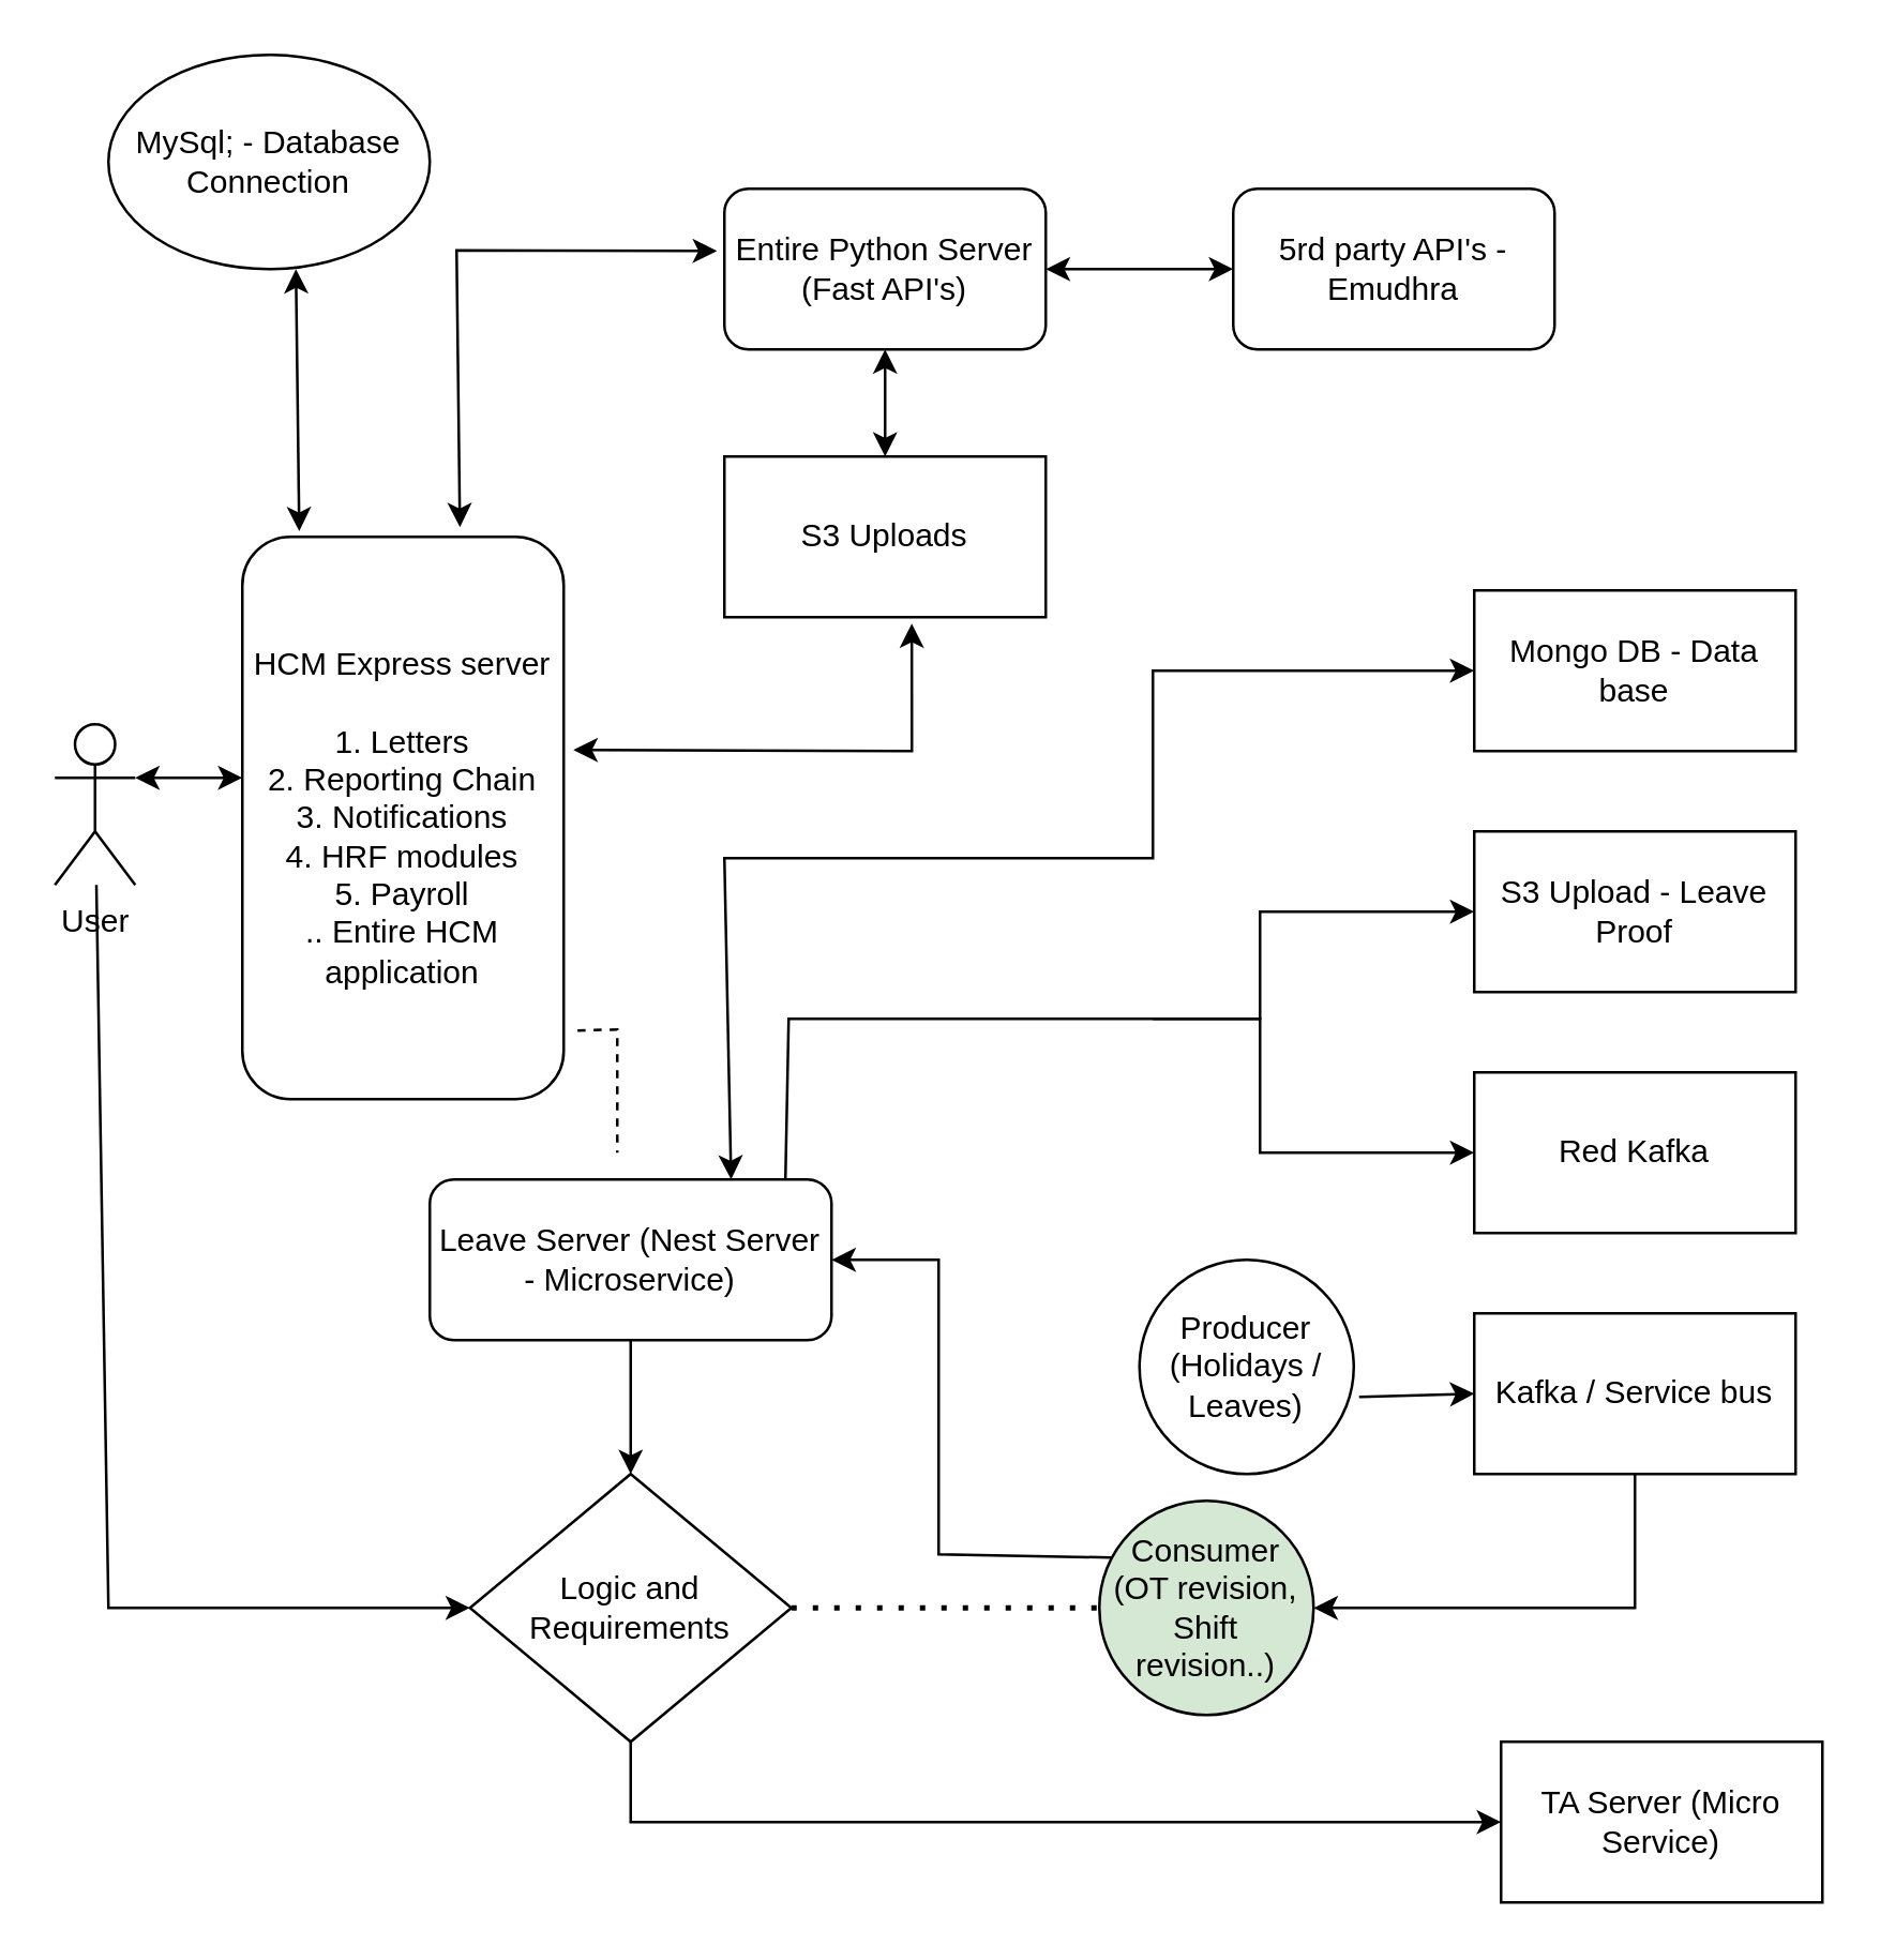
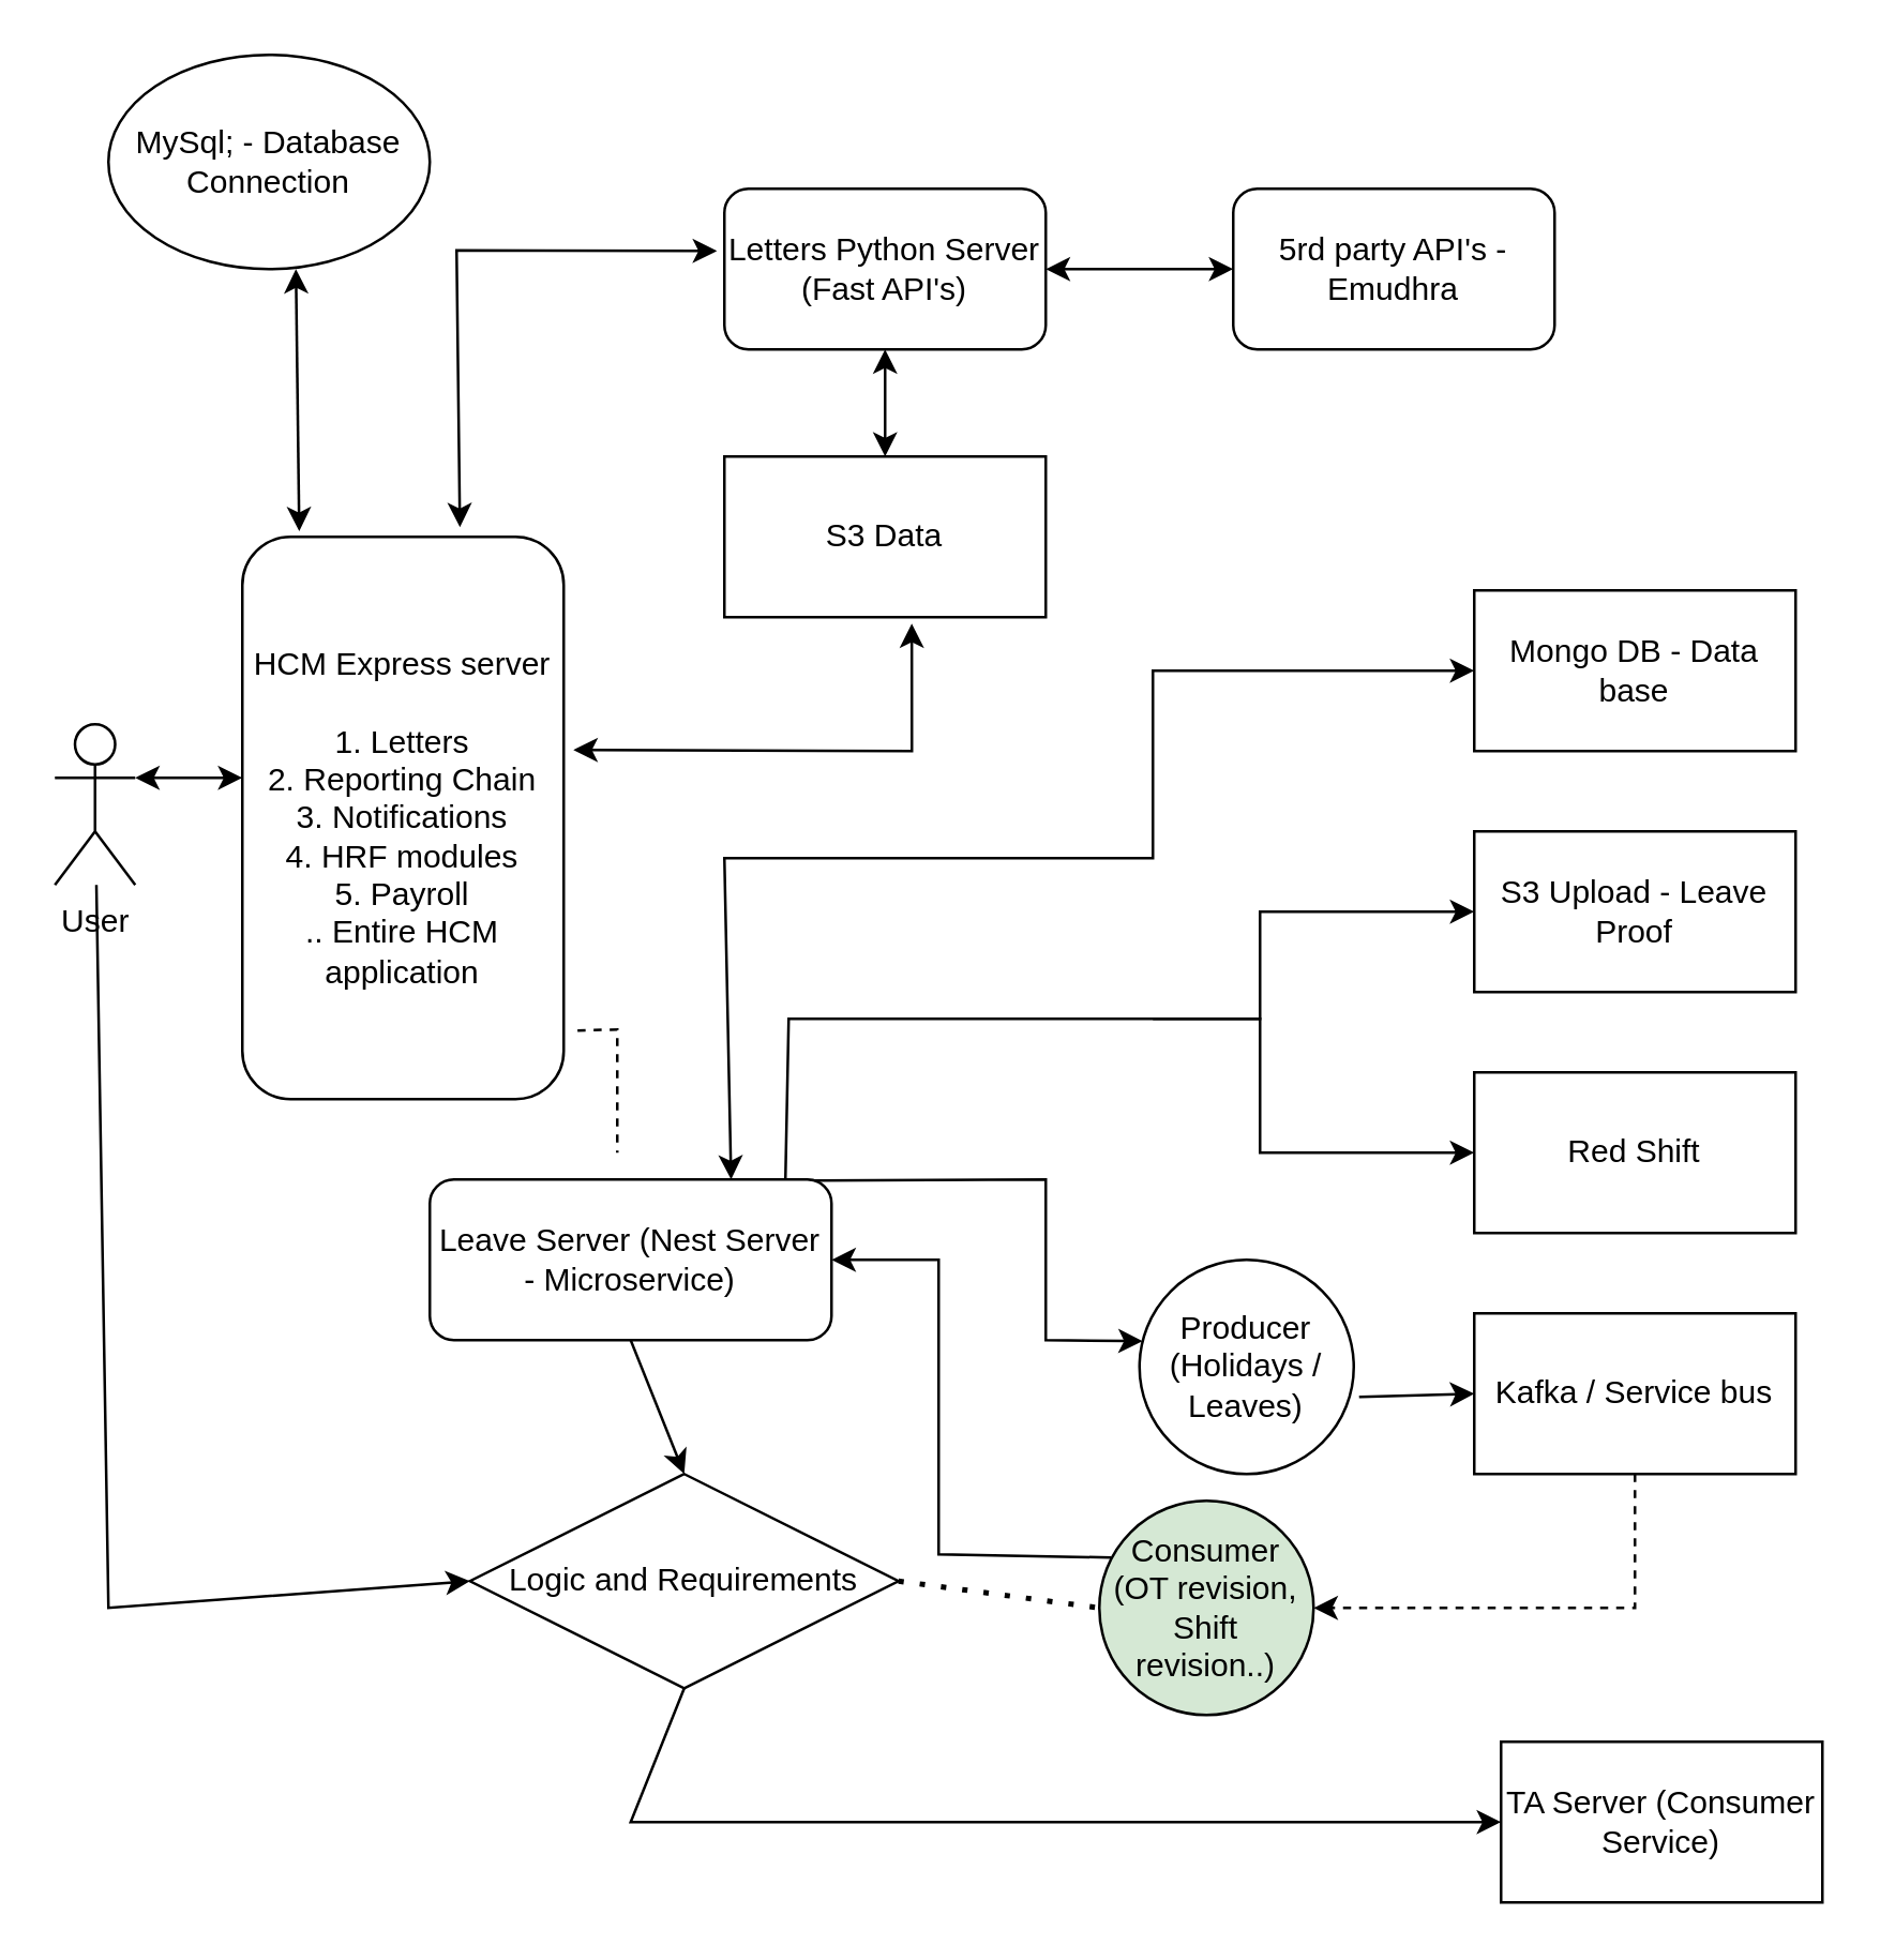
- <mxCell id="4" value="Entire Python Server (Fast API's)" style="rounded=1;whiteSpace=wrap;html=1;" vertex="1" parent="1"><mxGeometry x="270" y="70" width="120" height="60" as="geometry" /></mxCell>
+ <mxCell id="4" value="Letters Python Server (Fast API's)" style="rounded=1;whiteSpace=wrap;html=1;" vertex="1" parent="1"><mxGeometry x="270" y="70" width="120" height="60" as="geometry" /></mxCell>
- <mxCell id="6" value="S3 Uploads" style="rounded=0;whiteSpace=wrap;html=1;" vertex="1" parent="1"><mxGeometry x="270" y="170" width="120" height="60" as="geometry" /></mxCell>
+ <mxCell id="6" value="S3 Data" style="rounded=0;whiteSpace=wrap;html=1;" vertex="1" parent="1"><mxGeometry x="270" y="170" width="120" height="60" as="geometry" /></mxCell>
- <mxCell id="16" value="Red Kafka" style="rounded=0;whiteSpace=wrap;html=1;" vertex="1" parent="1"><mxGeometry x="550" y="400" width="120" height="60" as="geometry" /></mxCell>
+ <mxCell id="16" value="Red Shift" style="rounded=0;whiteSpace=wrap;html=1;" vertex="1" parent="1"><mxGeometry x="550" y="400" width="120" height="60" as="geometry" /></mxCell>
+ <mxCell id="25" value="" style="endArrow=classic;html=1;rounded=0;exitX=0.928;exitY=0.007;exitDx=0;exitDy=0;exitPerimeter=0;entryX=0.015;entryY=0.38;entryDx=0;entryDy=0;entryPerimeter=0;" edge="1" parent="1" source="29" target="23"><mxGeometry width="50" height="50" relative="1" as="geometry"><mxPoint x="310" y="430" as="sourcePoint" /><mxPoint x="410" y="500" as="targetPoint" /><Array as="points"><mxPoint x="390" y="440" /><mxPoint x="390" y="500" /></Array></mxGeometry></mxCell>
- <mxCell id="19" value="Logic and Requirements" style="rhombus;whiteSpace=wrap;html=1;" vertex="1" parent="1"><mxGeometry x="175" y="550" width="120" height="100" as="geometry" /></mxCell>
+ <mxCell id="19" value="Logic and Requirements" style="rhombus;whiteSpace=wrap;html=1;" vertex="1" parent="1"><mxGeometry x="175" y="550" width="160" height="80" as="geometry" /></mxCell>
- <mxCell id="33" value="" style="endArrow=classic;html=1;rounded=0;exitX=0.5;exitY=1;exitDx=0;exitDy=0;entryX=1;entryY=0.5;entryDx=0;entryDy=0;" edge="1" parent="1" source="17" target="32"><mxGeometry width="50" height="50" relative="1" as="geometry"><mxPoint x="410" y="570" as="sourcePoint" /><mxPoint x="460" y="520" as="targetPoint" /><Array as="points"><mxPoint x="610" y="600" /></Array></mxGeometry></mxCell>
+ <mxCell id="33" value="" style="endArrow=classic;html=1;rounded=0;exitX=0.5;exitY=1;exitDx=0;exitDy=0;entryX=1;entryY=0.5;entryDx=0;entryDy=0;dashed=1;" edge="1" parent="1" source="17" target="32"><mxGeometry width="50" height="50" relative="1" as="geometry"><mxPoint x="410" y="570" as="sourcePoint" /><mxPoint x="460" y="520" as="targetPoint" /><Array as="points"><mxPoint x="610" y="600" /></Array></mxGeometry></mxCell>
- <mxCell id="18" value="TA Server (Micro Service)" style="rounded=0;whiteSpace=wrap;html=1;" vertex="1" parent="1"><mxGeometry x="560" y="650" width="120" height="60" as="geometry" /></mxCell>
+ <mxCell id="18" value="TA Server (Consumer Service)" style="rounded=0;whiteSpace=wrap;html=1;" vertex="1" parent="1"><mxGeometry x="560" y="650" width="120" height="60" as="geometry" /></mxCell>
